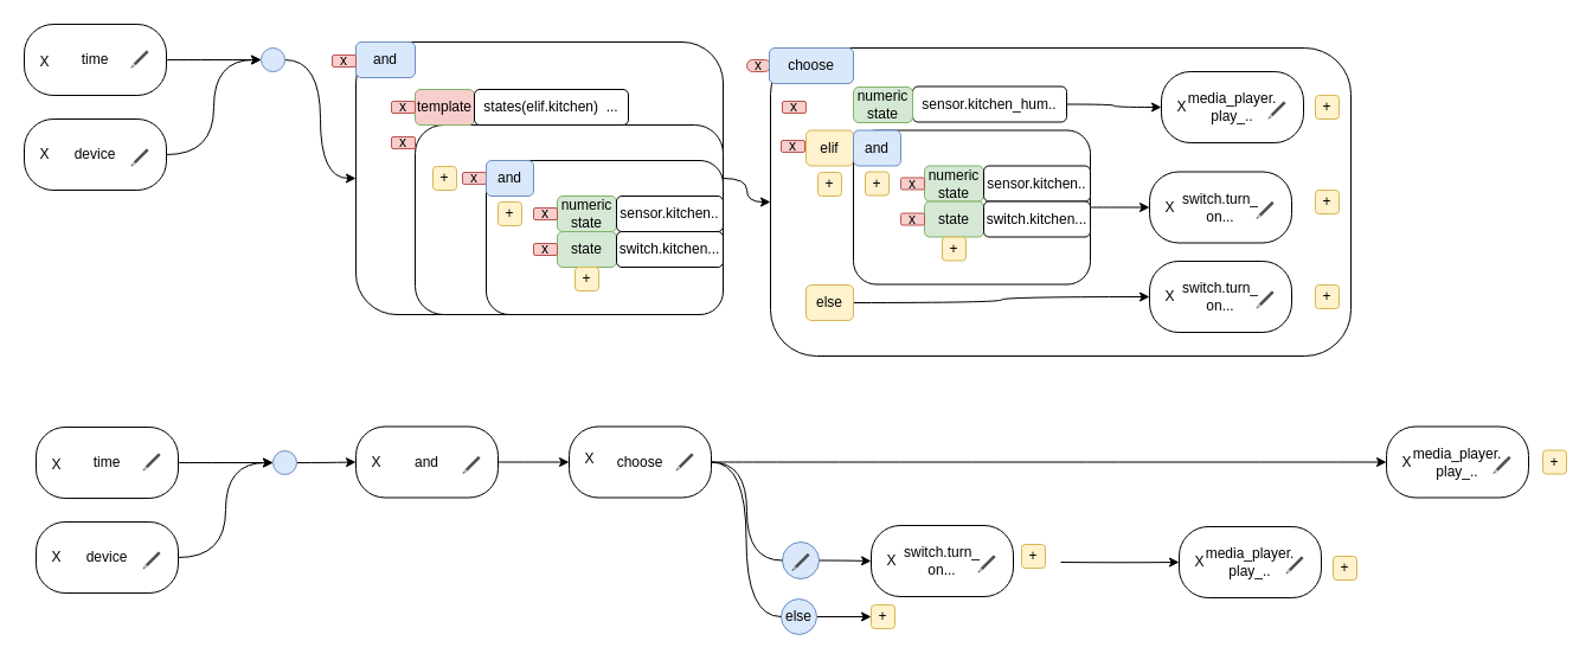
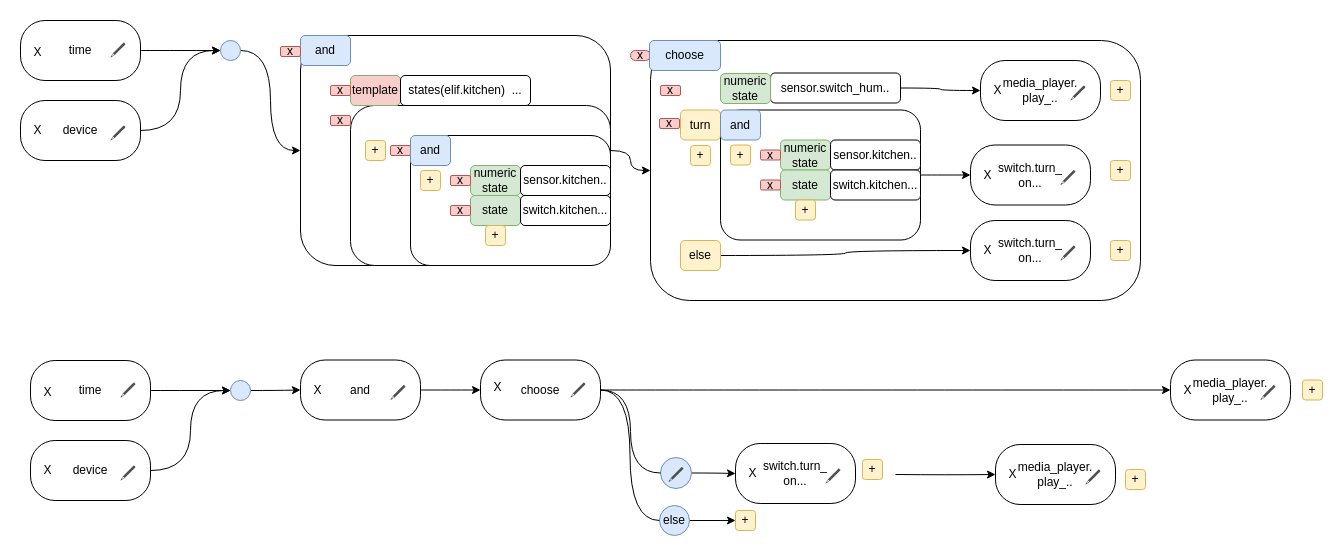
- <mxCell id="34" value="sensor.kitchen_hum.." style="rounded=1;whiteSpace=wrap;html=1;" parent="1" vertex="1"><mxGeometry x="770" y="72.5" width="130" height="30" as="geometry" /></mxCell>
+ <mxCell id="34" value="sensor.switch_hum.." style="rounded=1;whiteSpace=wrap;html=1;" parent="1" vertex="1"><mxGeometry x="770" y="72.5" width="130" height="30" as="geometry" /></mxCell>
- <mxCell id="36" value="elif" style="rounded=1;whiteSpace=wrap;html=1;fillColor=#fff2cc;strokeColor=#d6b656;" parent="1" vertex="1"><mxGeometry x="680" y="109.5" width="40" height="30" as="geometry" /></mxCell>
+ <mxCell id="36" value="turn" style="rounded=1;whiteSpace=wrap;html=1;fillColor=#fff2cc;strokeColor=#d6b656;" parent="1" vertex="1"><mxGeometry x="680" y="109.5" width="40" height="30" as="geometry" /></mxCell>
